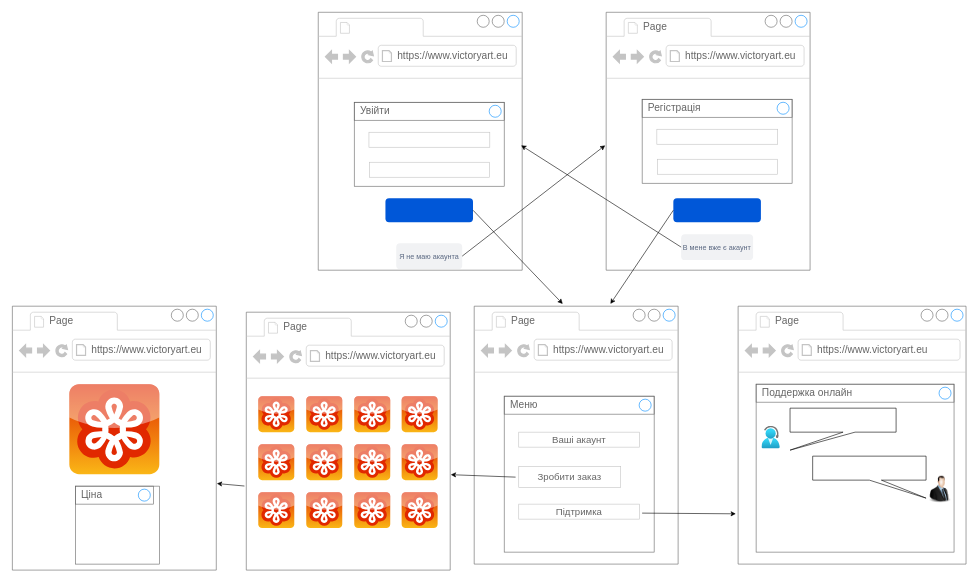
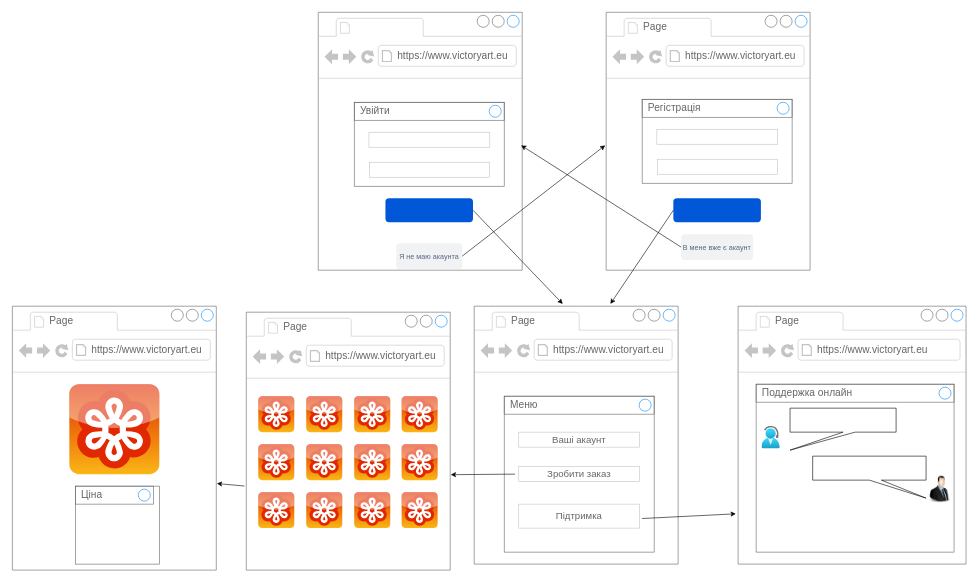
- <mxCell id="31" value="Зробити заказ" style="strokeWidth=1;shadow=0;dashed=0;align=center;html=1;shape=mxgraph.mockup.containers.rrect;rSize=0;fontSize=16;fontColor=#666666;strokeColor=#c4c4c4;whiteSpace=wrap;fillColor=none;" vertex="1" parent="27"><mxGeometry x="24.25" y="117.5" width="170" height="35" as="geometry" /></mxCell>
+ <mxCell id="31" value="Зробити заказ" style="strokeWidth=1;shadow=0;dashed=0;align=center;html=1;shape=mxgraph.mockup.containers.rrect;rSize=0;fontSize=16;fontColor=#666666;strokeColor=#c4c4c4;whiteSpace=wrap;fillColor=none;" vertex="1" parent="27"><mxGeometry x="24.25" y="117.5" width="201.5" height="25" as="geometry" /></mxCell>
- <mxCell id="32" value="Підтримка" style="strokeWidth=1;shadow=0;dashed=0;align=center;html=1;shape=mxgraph.mockup.containers.rrect;rSize=0;fontSize=16;fontColor=#666666;strokeColor=#c4c4c4;whiteSpace=wrap;fillColor=none;" vertex="1" parent="27"><mxGeometry x="24.25" y="180" width="201.5" height="25" as="geometry" /></mxCell>
+ <mxCell id="32" value="Підтримка" style="strokeWidth=1;shadow=0;dashed=0;align=center;html=1;shape=mxgraph.mockup.containers.rrect;rSize=0;fontSize=16;fontColor=#666666;strokeColor=#c4c4c4;whiteSpace=wrap;fillColor=none;" vertex="1" parent="27"><mxGeometry x="24.25" y="180" width="201.5" height="40" as="geometry" /></mxCell>
